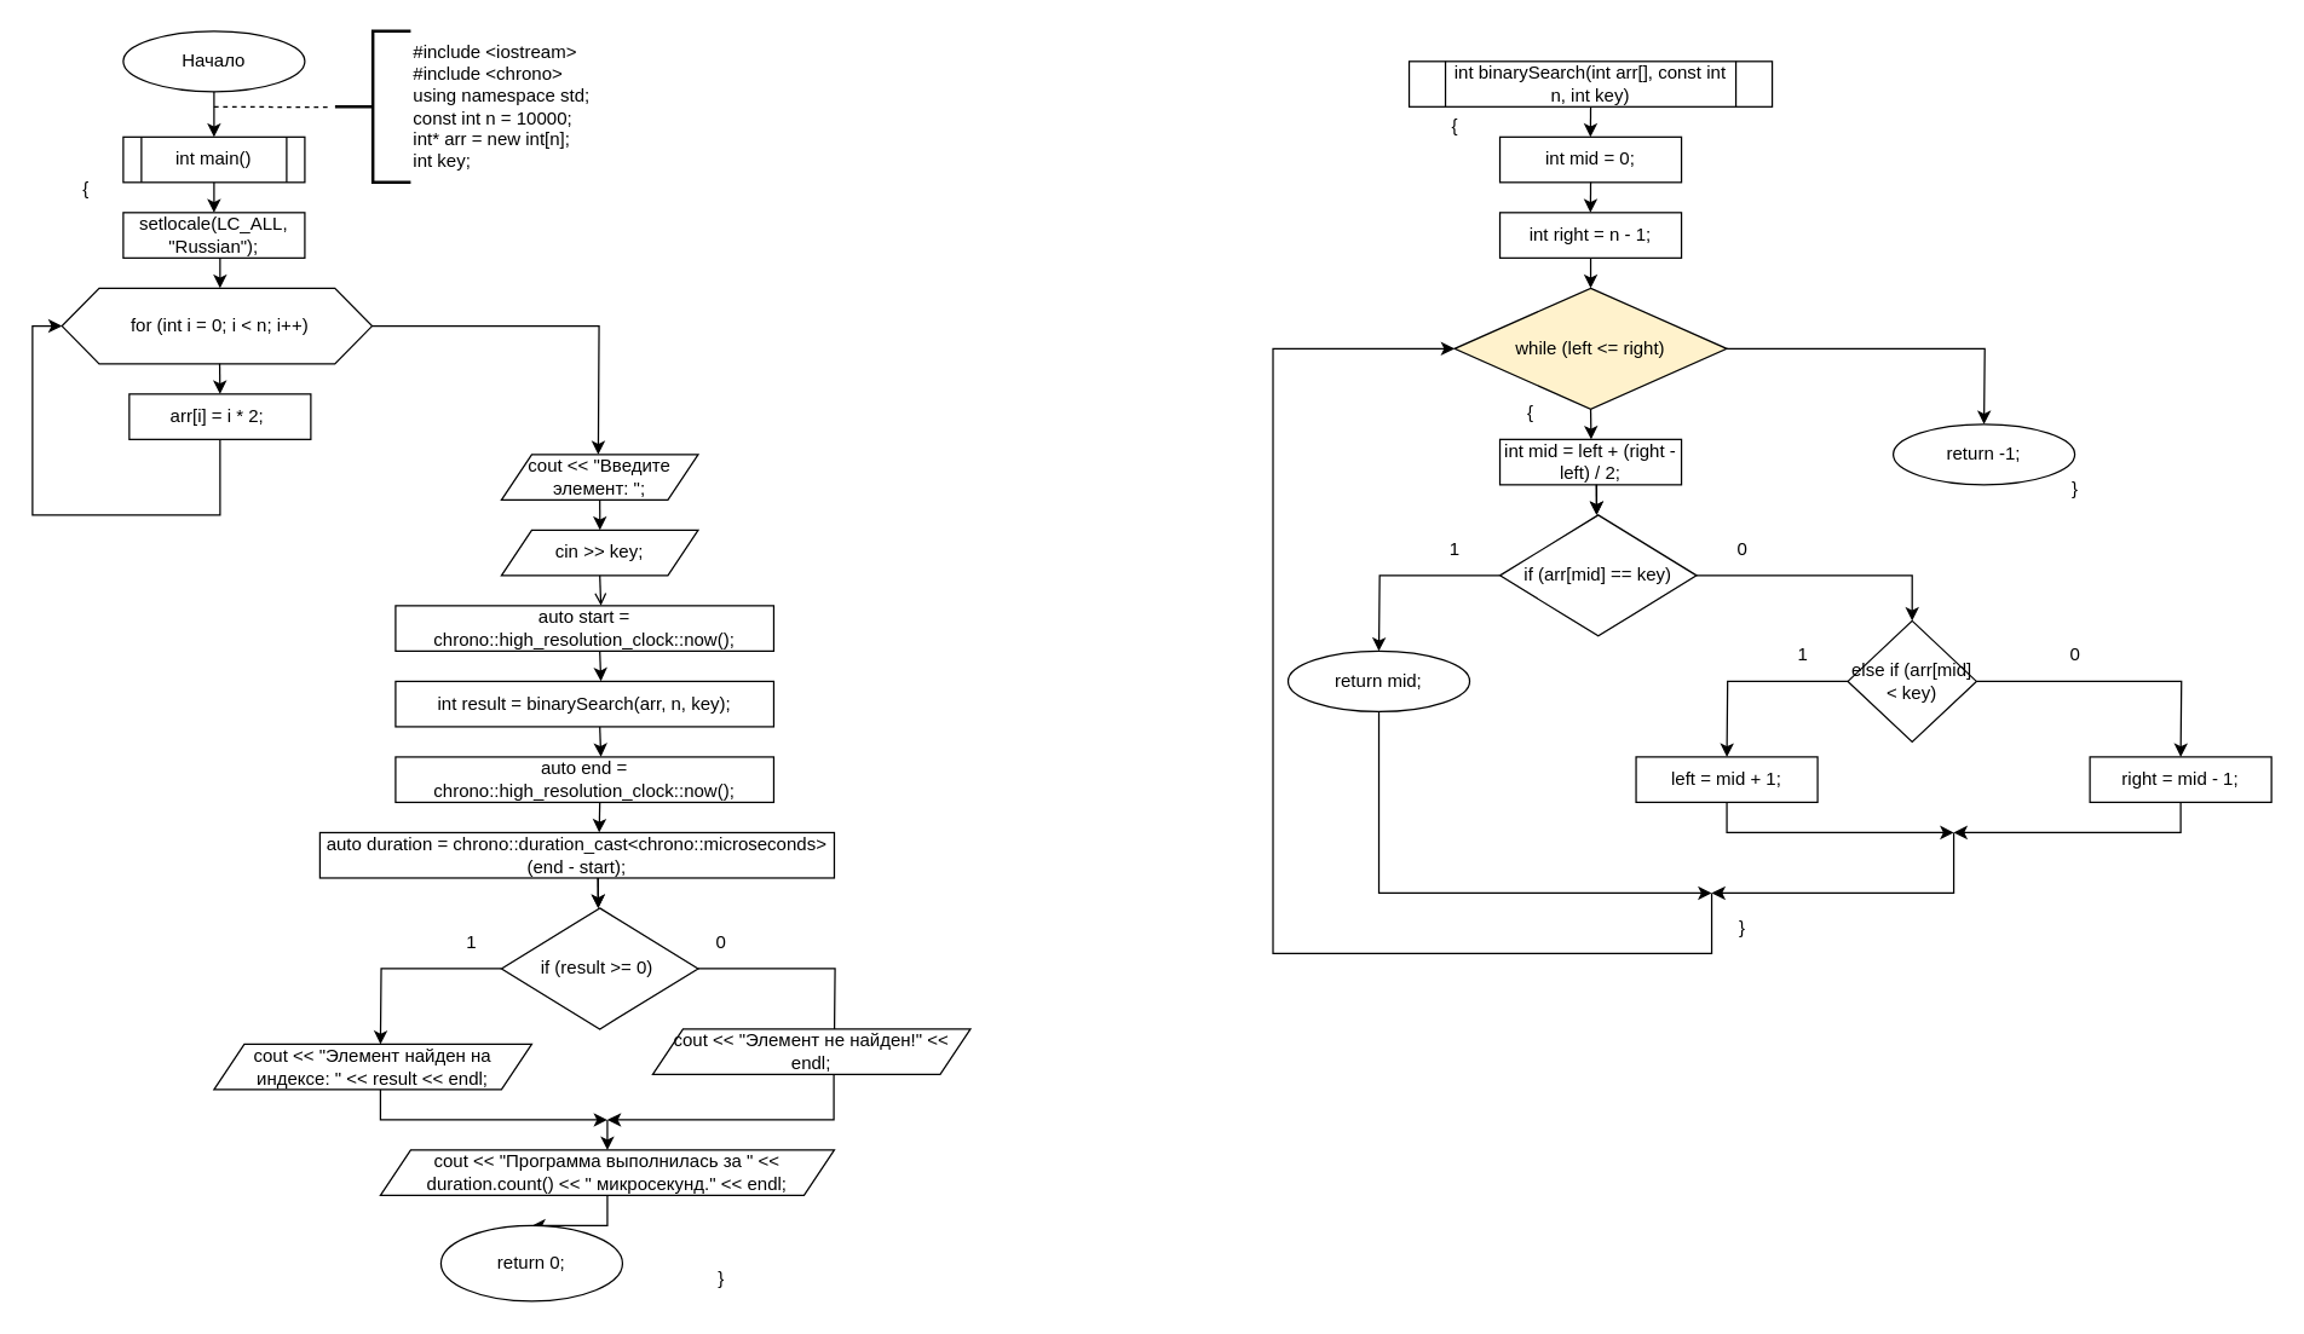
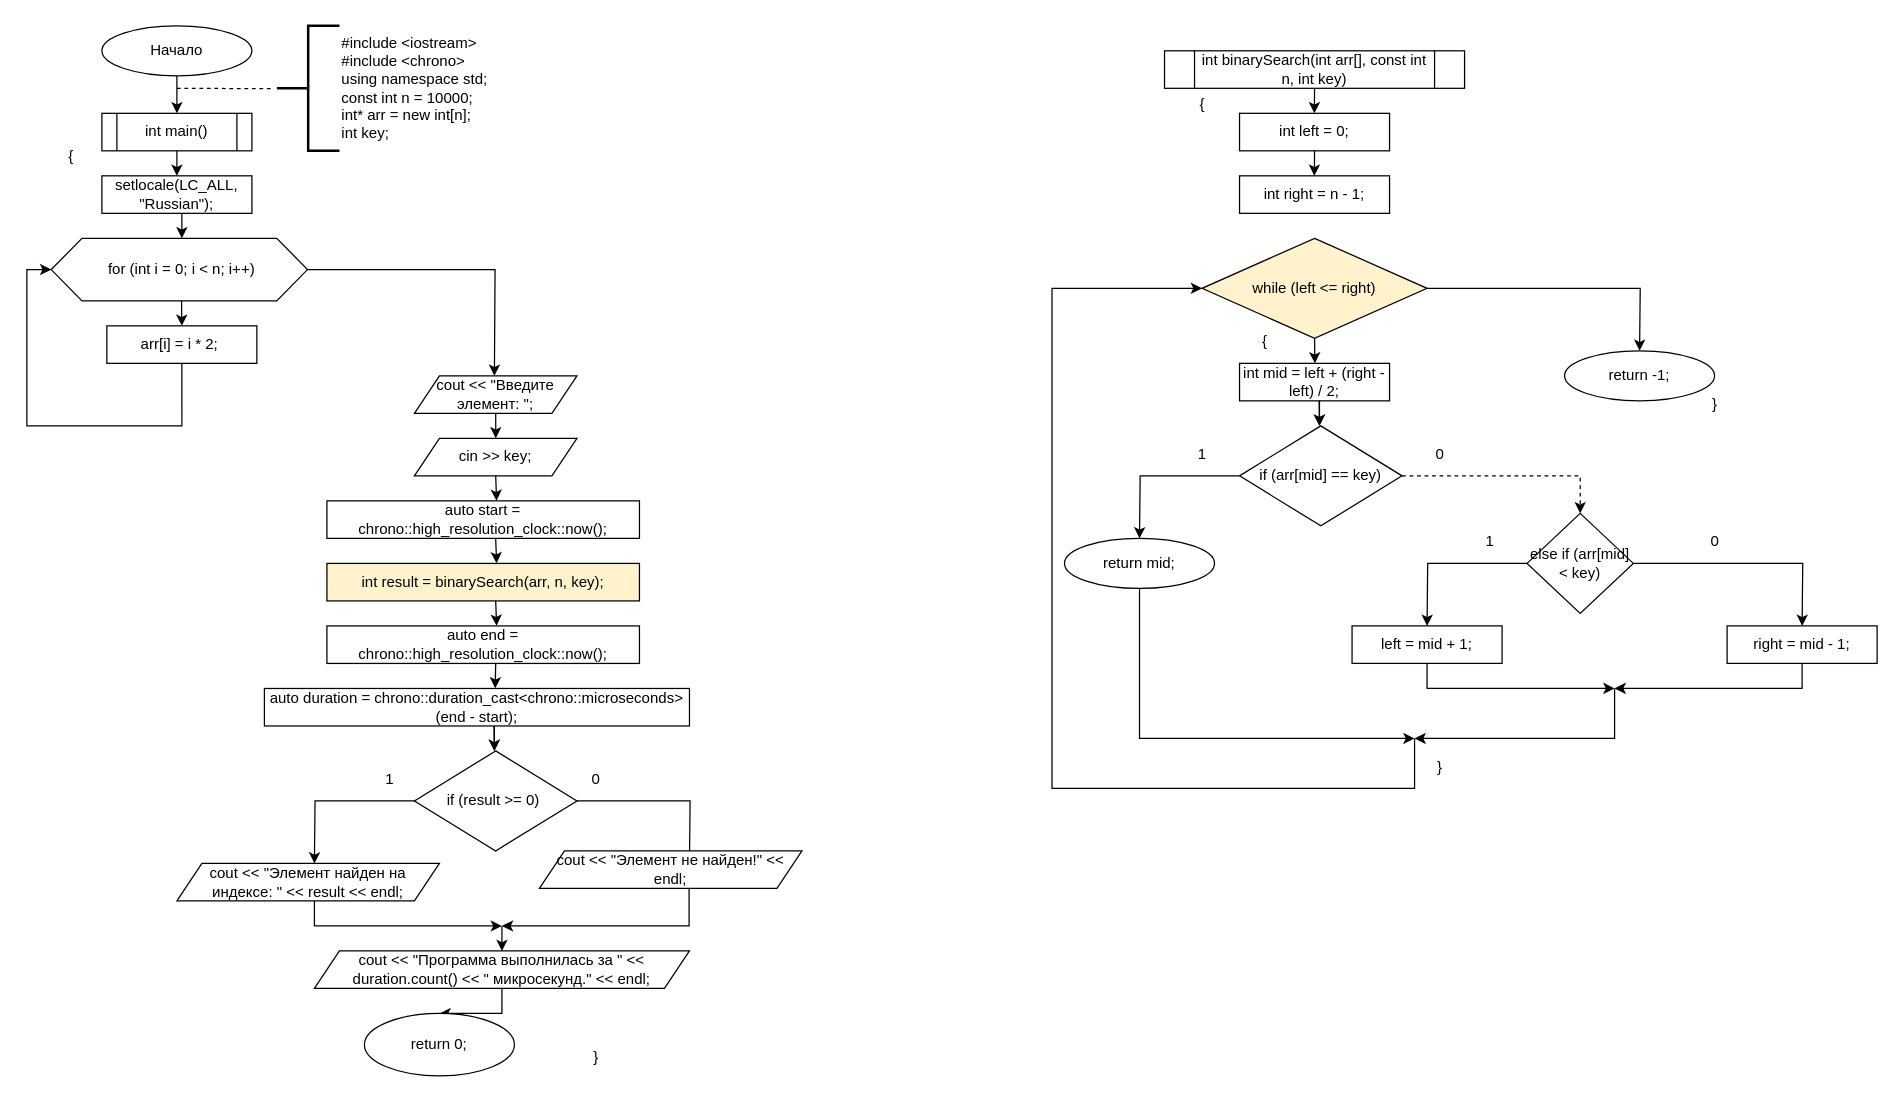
- <mxCell id="44" value="int mid = 0;" style="rounded=0;whiteSpace=wrap;html=1;" vertex="1" parent="1"><mxGeometry x="991" y="90" width="120" height="30" as="geometry" /></mxCell>
+ <mxCell id="44" value="int left = 0;" style="rounded=0;whiteSpace=wrap;html=1;" vertex="1" parent="1"><mxGeometry x="991" y="90" width="120" height="30" as="geometry" /></mxCell>
- <mxCell id="46" style="edgeStyle=orthogonalEdgeStyle;rounded=0;orthogonalLoop=1;jettySize=auto;html=1;exitX=0.5;exitY=1;exitDx=0;exitDy=0;entryX=0.5;entryY=0;entryDx=0;entryDy=0;" edge="1" parent="1" source="47" target="50"><mxGeometry relative="1" as="geometry" /></mxCell>
- <mxCell id="55" style="edgeStyle=orthogonalEdgeStyle;rounded=0;orthogonalLoop=1;jettySize=auto;html=1;exitX=1;exitY=0.5;exitDx=0;exitDy=0;entryX=0.5;entryY=0;entryDx=0;entryDy=0;" edge="1" parent="1" source="56" target="61"><mxGeometry relative="1" as="geometry" /></mxCell>
+ <mxCell id="55" style="edgeStyle=orthogonalEdgeStyle;rounded=0;orthogonalLoop=1;jettySize=auto;html=1;exitX=1;exitY=0.5;exitDx=0;exitDy=0;entryX=0.5;entryY=0;entryDx=0;entryDy=0;dashed=1;" edge="1" parent="1" source="56" target="61"><mxGeometry relative="1" as="geometry" /></mxCell>
- <mxCell id="20" style="edgeStyle=orthogonalEdgeStyle;rounded=0;orthogonalLoop=1;jettySize=auto;html=1;exitX=0.5;exitY=1;exitDx=0;exitDy=0;entryX=0.543;entryY=-0.003;entryDx=0;entryDy=0;entryPerimeter=0;endArrow=open;" edge="1" parent="1" source="18" target="19"><mxGeometry relative="1" as="geometry" /></mxCell>
+ <mxCell id="20" style="edgeStyle=orthogonalEdgeStyle;rounded=0;orthogonalLoop=1;jettySize=auto;html=1;exitX=0.5;exitY=1;exitDx=0;exitDy=0;entryX=0.543;entryY=-0.003;entryDx=0;entryDy=0;entryPerimeter=0;" edge="1" parent="1" source="18" target="19"><mxGeometry relative="1" as="geometry" /></mxCell>
- <mxCell id="21" value="int result = binarySearch(arr, n, key);" style="rounded=0;whiteSpace=wrap;html=1;" vertex="1" parent="1"><mxGeometry x="261" y="450.03" width="250" height="30" as="geometry" /></mxCell>
+ <mxCell id="21" value="int result = binarySearch(arr, n, key);" style="rounded=0;whiteSpace=wrap;html=1;fillColor=#fff2cc;" vertex="1" parent="1"><mxGeometry x="261" y="450.03" width="250" height="30" as="geometry" /></mxCell>
